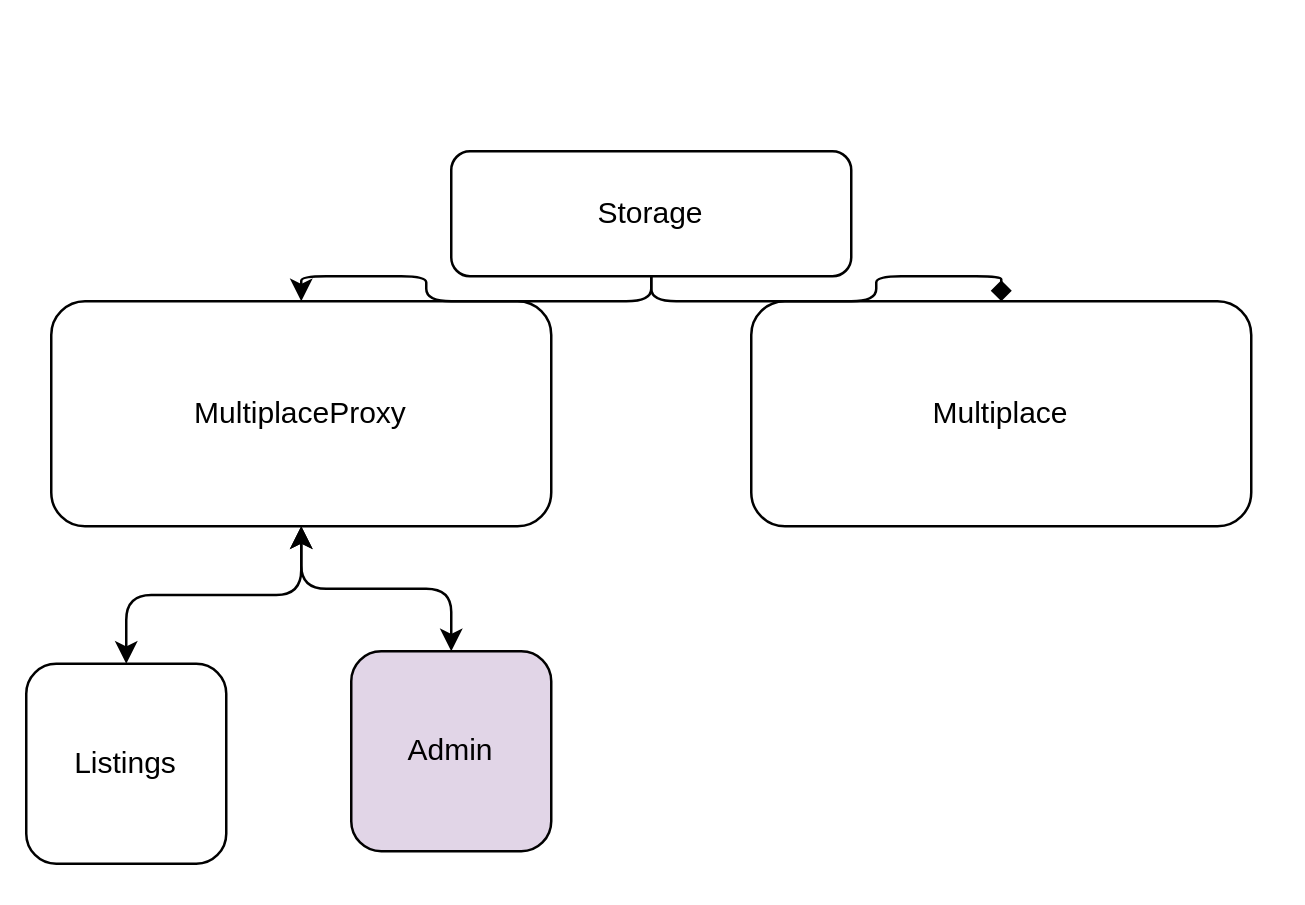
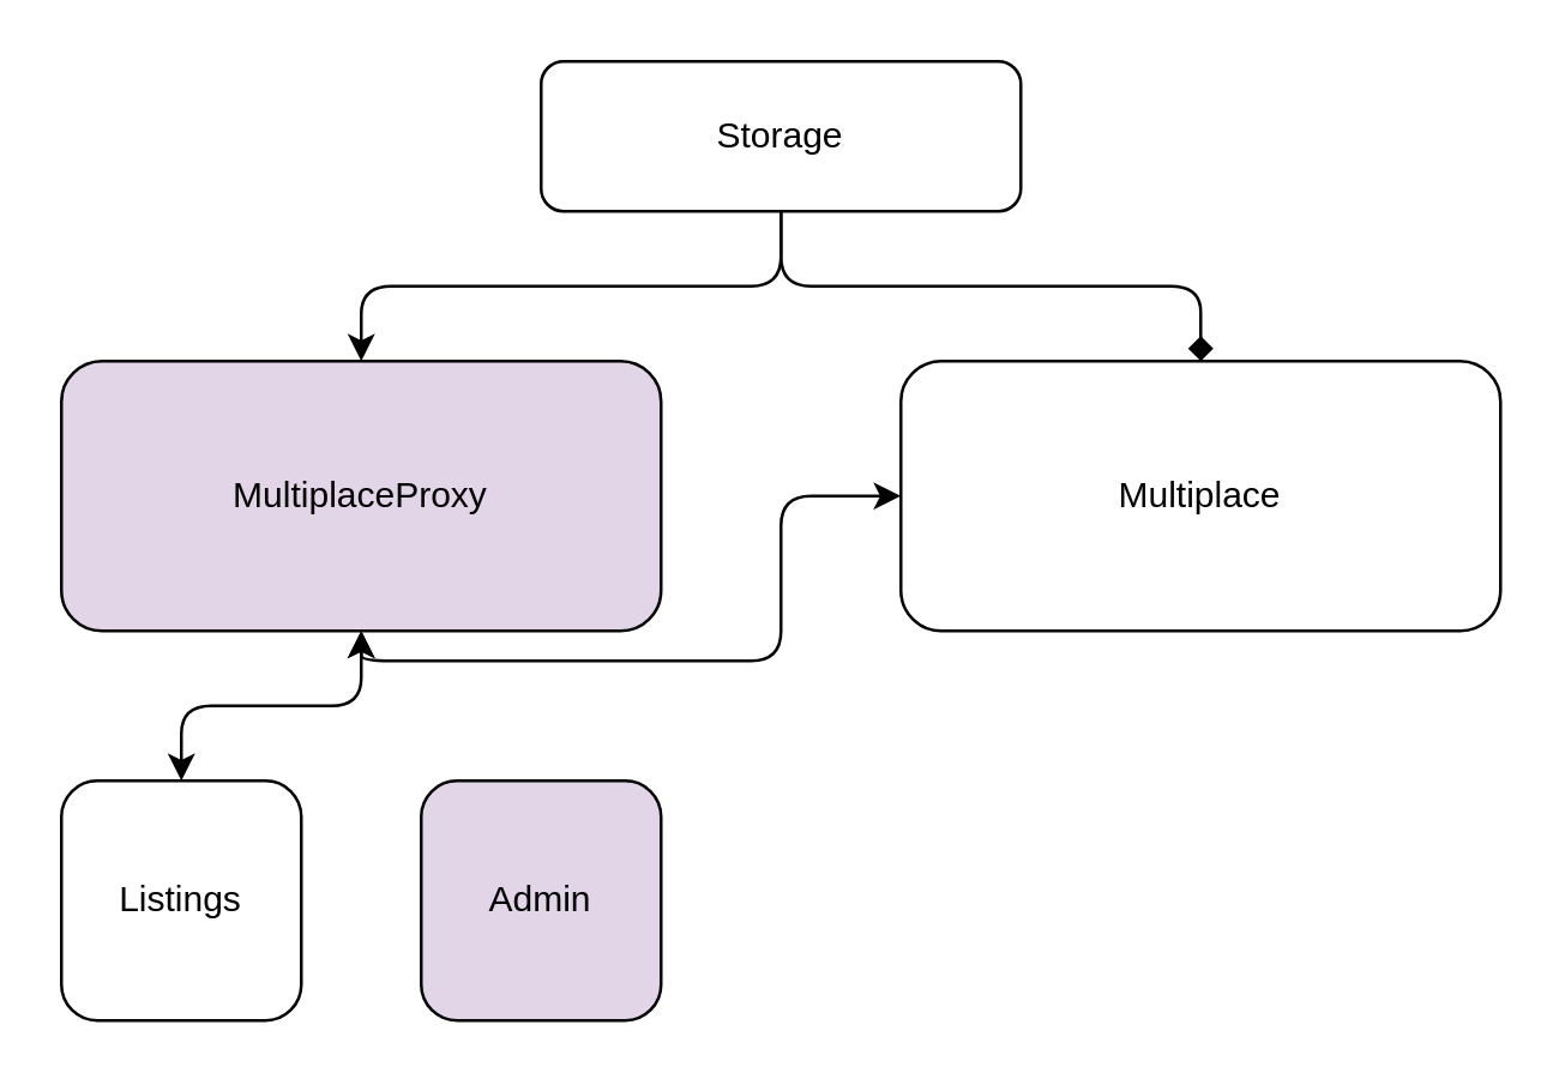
- <mxCell id="8" value="Storage" style="rounded=1;whiteSpace=wrap;html=1;" parent="1" vertex="1"><mxGeometry x="180" y="60" width="160" height="50" as="geometry" /></mxCell>
+ <mxCell id="8" value="Storage" style="rounded=1;whiteSpace=wrap;html=1;" parent="1" vertex="1"><mxGeometry x="180" y="20" width="160" height="50" as="geometry" /></mxCell>
- <mxCell id="4" value="MultiplaceProxy" style="rounded=1;whiteSpace=wrap;html=1;" parent="1" vertex="1"><mxGeometry x="20" y="120" width="200" height="90" as="geometry" /></mxCell>
+ <mxCell id="4" value="MultiplaceProxy" style="rounded=1;whiteSpace=wrap;html=1;fillColor=#e1d5e7;" parent="1" vertex="1"><mxGeometry x="20" y="120" width="200" height="90" as="geometry" /></mxCell>
- <mxCell id="3" style="edgeStyle=orthogonalEdgeStyle;html=1;exitX=0.5;exitY=1;exitDx=0;exitDy=0;entryX=0.5;entryY=0;entryDx=0;entryDy=0;startArrow=classic;startFill=1;" parent="1" source="4" target="10" edge="1"><mxGeometry relative="1" as="geometry"><mxPoint x="180" y="340" as="targetPoint" /></mxGeometry></mxCell>
+ <mxCell id="3" style="edgeStyle=orthogonalEdgeStyle;html=1;exitX=0.5;exitY=1;exitDx=0;exitDy=0;startArrow=classic;startFill=1;" parent="1" source="4" target="5" edge="1"><mxGeometry relative="1" as="geometry"><mxPoint x="180" y="340" as="targetPoint" /></mxGeometry></mxCell>
- <mxCell id="9" value="Listings" style="rounded=1;whiteSpace=wrap;html=1;" parent="1" vertex="1"><mxGeometry x="10" y="265" width="80" height="80" as="geometry" /></mxCell>
+ <mxCell id="9" value="Listings" style="rounded=1;whiteSpace=wrap;html=1;" parent="1" vertex="1"><mxGeometry x="20" y="260" width="80" height="80" as="geometry" /></mxCell>
